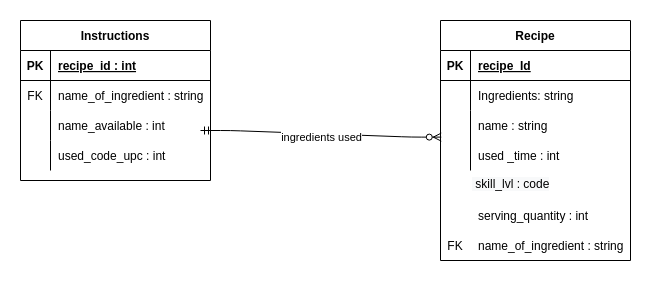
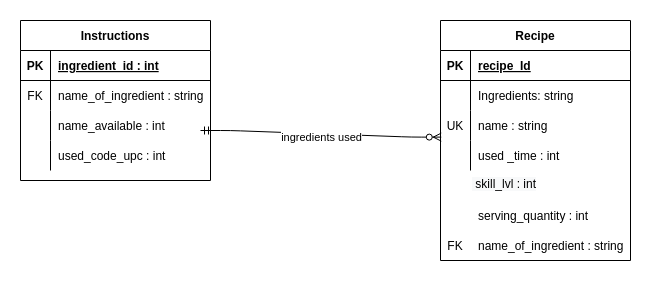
- <mxCell id="26" value="recipe_id : int" style="shape=partialRectangle;connectable=0;fillColor=none;top=0;left=0;bottom=0;right=0;align=left;spacingLeft=6;fontStyle=5;overflow=hidden;" parent="24" vertex="1"><mxGeometry x="30" width="160" height="30" as="geometry" /></mxCell>
+ <mxCell id="26" value="ingredient_id : int" style="shape=partialRectangle;connectable=0;fillColor=none;top=0;left=0;bottom=0;right=0;align=left;spacingLeft=6;fontStyle=5;overflow=hidden;" parent="24" vertex="1"><mxGeometry x="30" width="160" height="30" as="geometry" /></mxCell>
+ <mxCell id="11" value="UK" style="shape=partialRectangle;connectable=0;fillColor=none;top=0;left=0;bottom=0;right=0;editable=1;overflow=hidden;" parent="10" vertex="1"><mxGeometry width="30" height="30" as="geometry" /></mxCell>
- <mxCell id="19" value="&lt;span style=&quot;color: rgb(0 , 0 , 0) ; font-family: &amp;#34;helvetica&amp;#34; ; font-size: 12px ; font-style: normal ; font-weight: 400 ; letter-spacing: normal ; text-align: left ; text-indent: 0px ; text-transform: none ; word-spacing: 0px ; background-color: rgb(248 , 249 , 250) ; display: inline ; float: none&quot;&gt;&amp;nbsp;skill_lvl : code&lt;/span&gt;" style="text;whiteSpace=wrap;html=1;" parent="2" vertex="1"><mxGeometry x="30" y="150" width="150" height="30" as="geometry" /></mxCell>
+ <mxCell id="19" value="&lt;span style=&quot;color: rgb(0 , 0 , 0) ; font-family: &amp;#34;helvetica&amp;#34; ; font-size: 12px ; font-style: normal ; font-weight: 400 ; letter-spacing: normal ; text-align: left ; text-indent: 0px ; text-transform: none ; word-spacing: 0px ; background-color: rgb(248 , 249 , 250) ; display: inline ; float: none&quot;&gt;&amp;nbsp;skill_lvl : int&lt;/span&gt;" style="text;whiteSpace=wrap;html=1;" parent="2" vertex="1"><mxGeometry x="30" y="150" width="150" height="30" as="geometry" /></mxCell>
